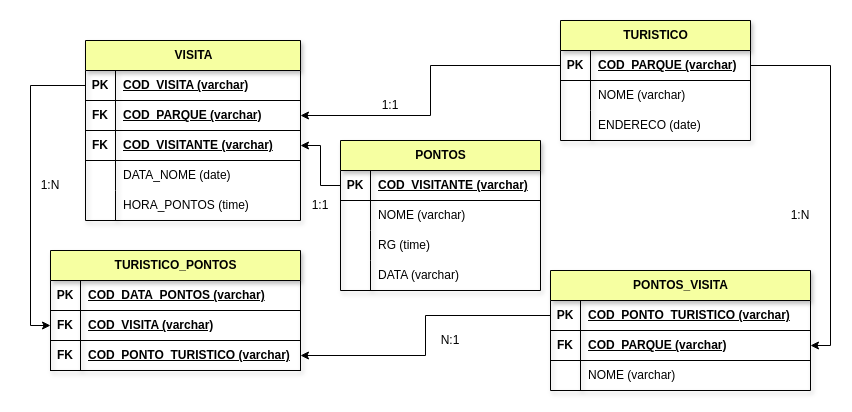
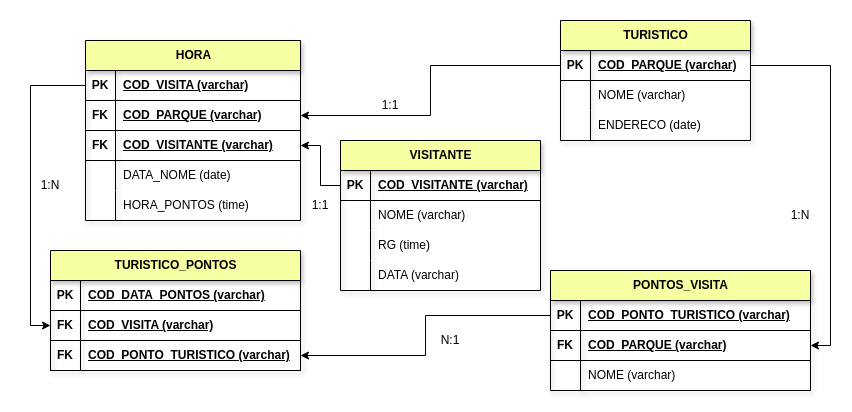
- <mxCell id="2" value="VISITA" style="shape=table;startSize=30;container=1;collapsible=1;childLayout=tableLayout;fixedRows=1;rowLines=0;fontStyle=1;align=center;resizeLast=1;html=1;fillColor=#F6FFA1;shadow=1;" vertex="1" parent="1"><mxGeometry x="85" y="40" width="215" height="180" as="geometry" /></mxCell>
+ <mxCell id="2" value="HORA" style="shape=table;startSize=30;container=1;collapsible=1;childLayout=tableLayout;fixedRows=1;rowLines=0;fontStyle=1;align=center;resizeLast=1;html=1;fillColor=#F6FFA1;shadow=1;" vertex="1" parent="1"><mxGeometry x="85" y="40" width="215" height="180" as="geometry" /></mxCell>
- <mxCell id="18" value="PONTOS" style="shape=table;startSize=30;container=1;collapsible=1;childLayout=tableLayout;fixedRows=1;rowLines=0;fontStyle=1;align=center;resizeLast=1;html=1;fillColor=#F6FFA1;shadow=1;" vertex="1" parent="1"><mxGeometry x="340" y="140" width="200" height="150" as="geometry" /></mxCell>
+ <mxCell id="18" value="VISITANTE" style="shape=table;startSize=30;container=1;collapsible=1;childLayout=tableLayout;fixedRows=1;rowLines=0;fontStyle=1;align=center;resizeLast=1;html=1;fillColor=#F6FFA1;shadow=1;" vertex="1" parent="1"><mxGeometry x="340" y="140" width="200" height="150" as="geometry" /></mxCell>
